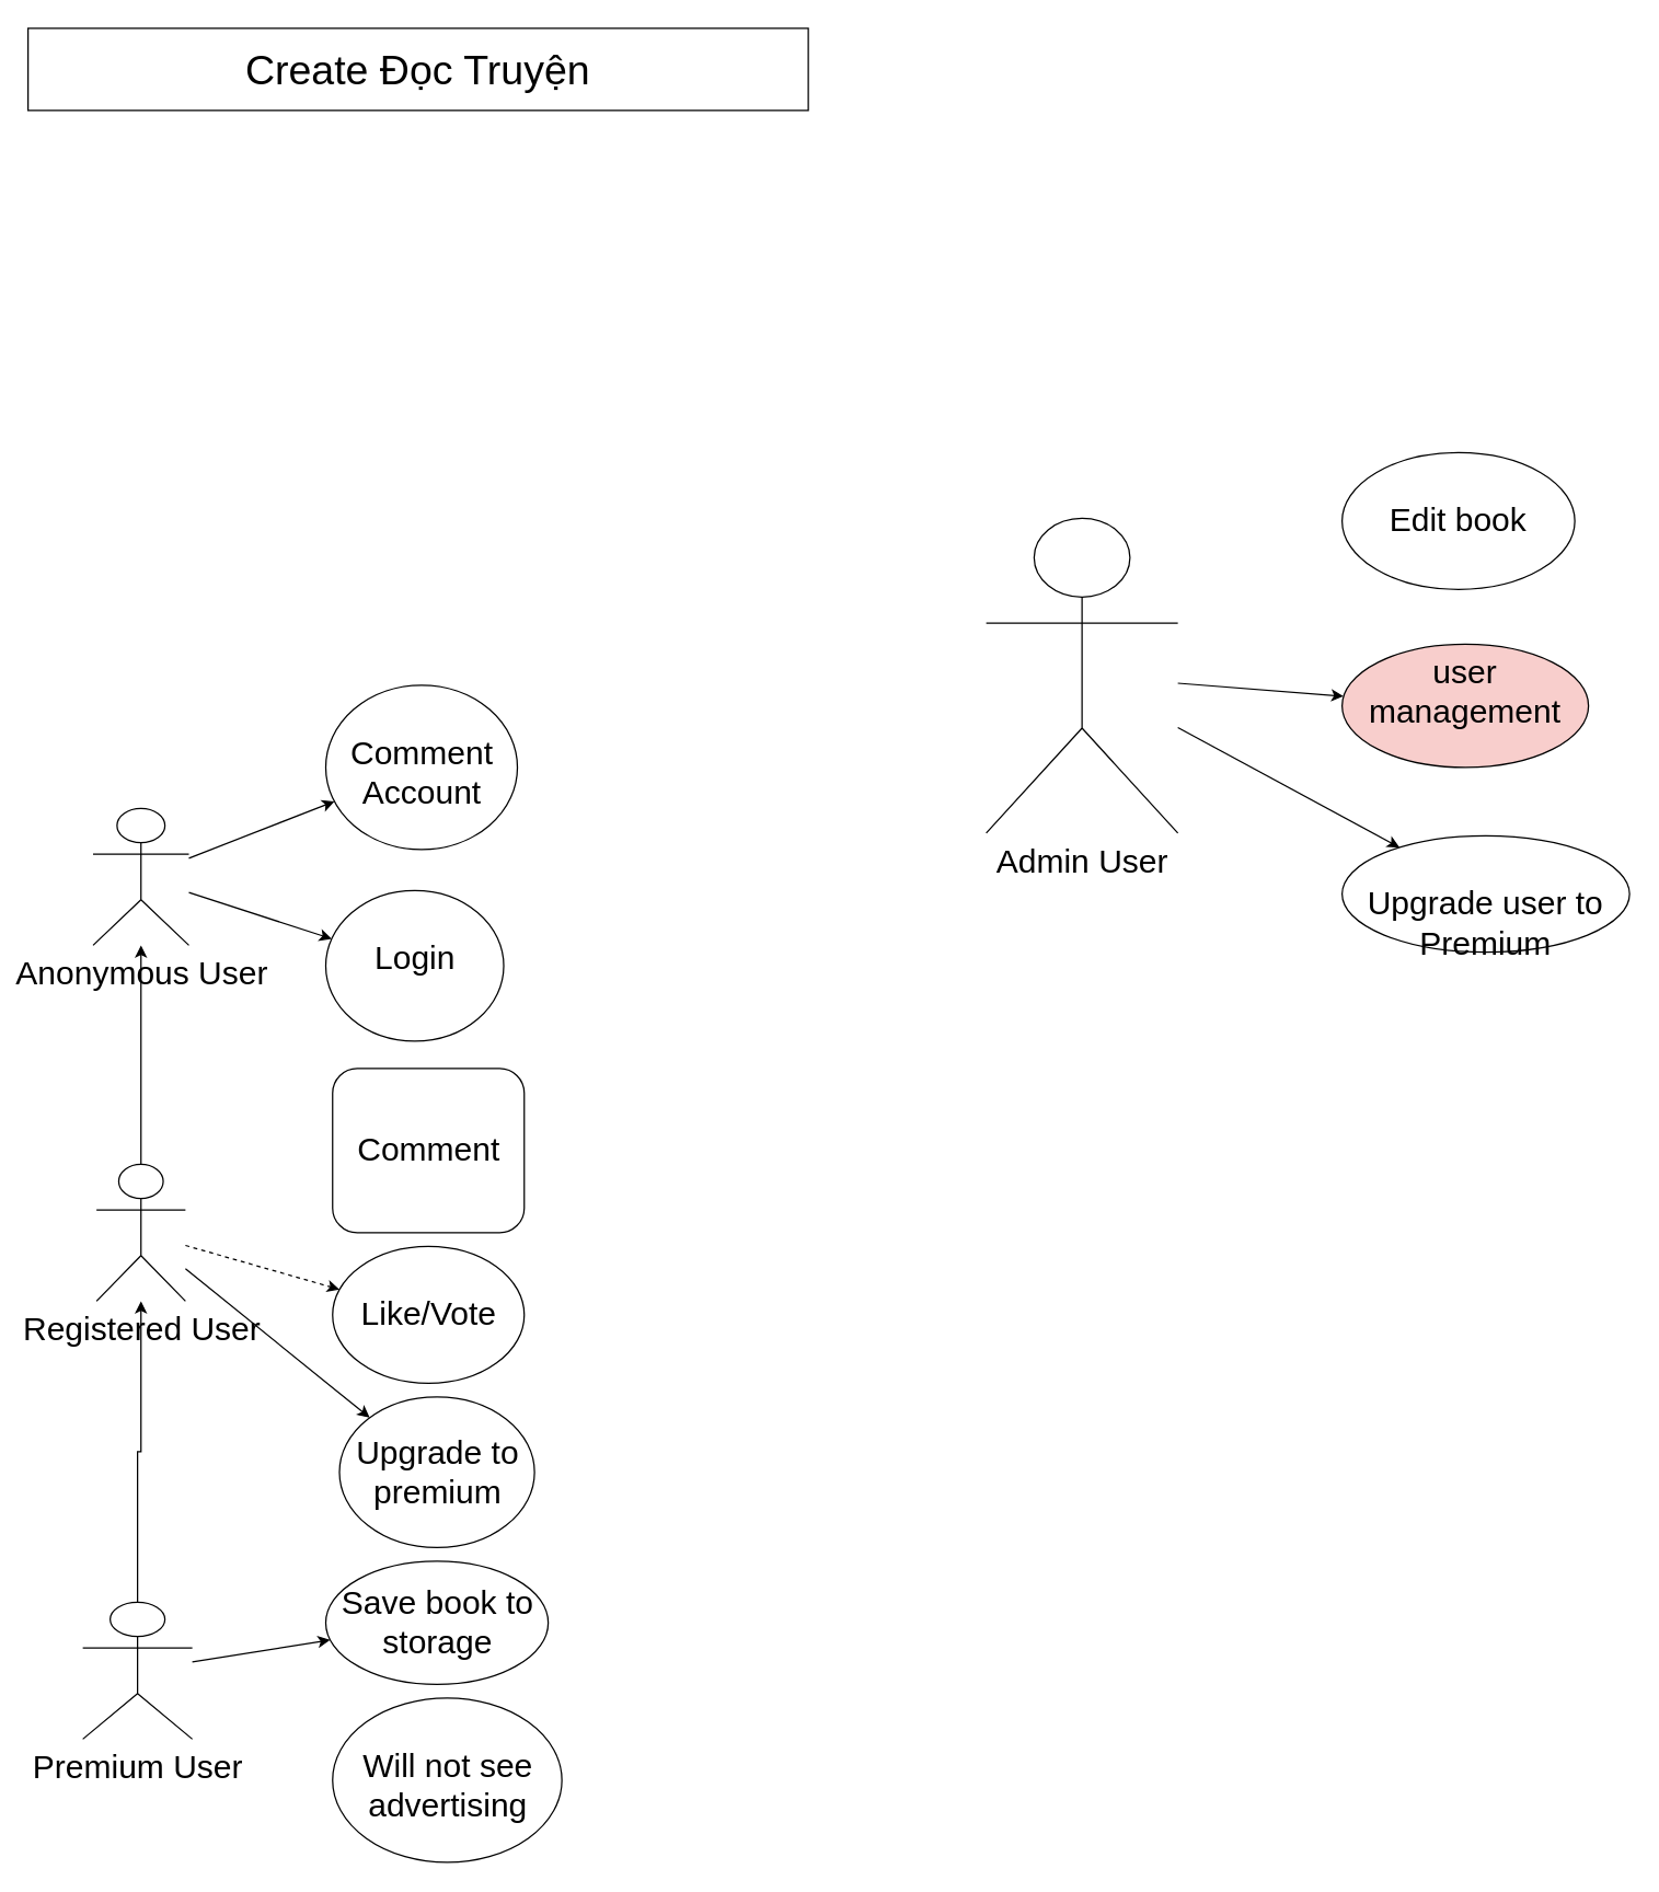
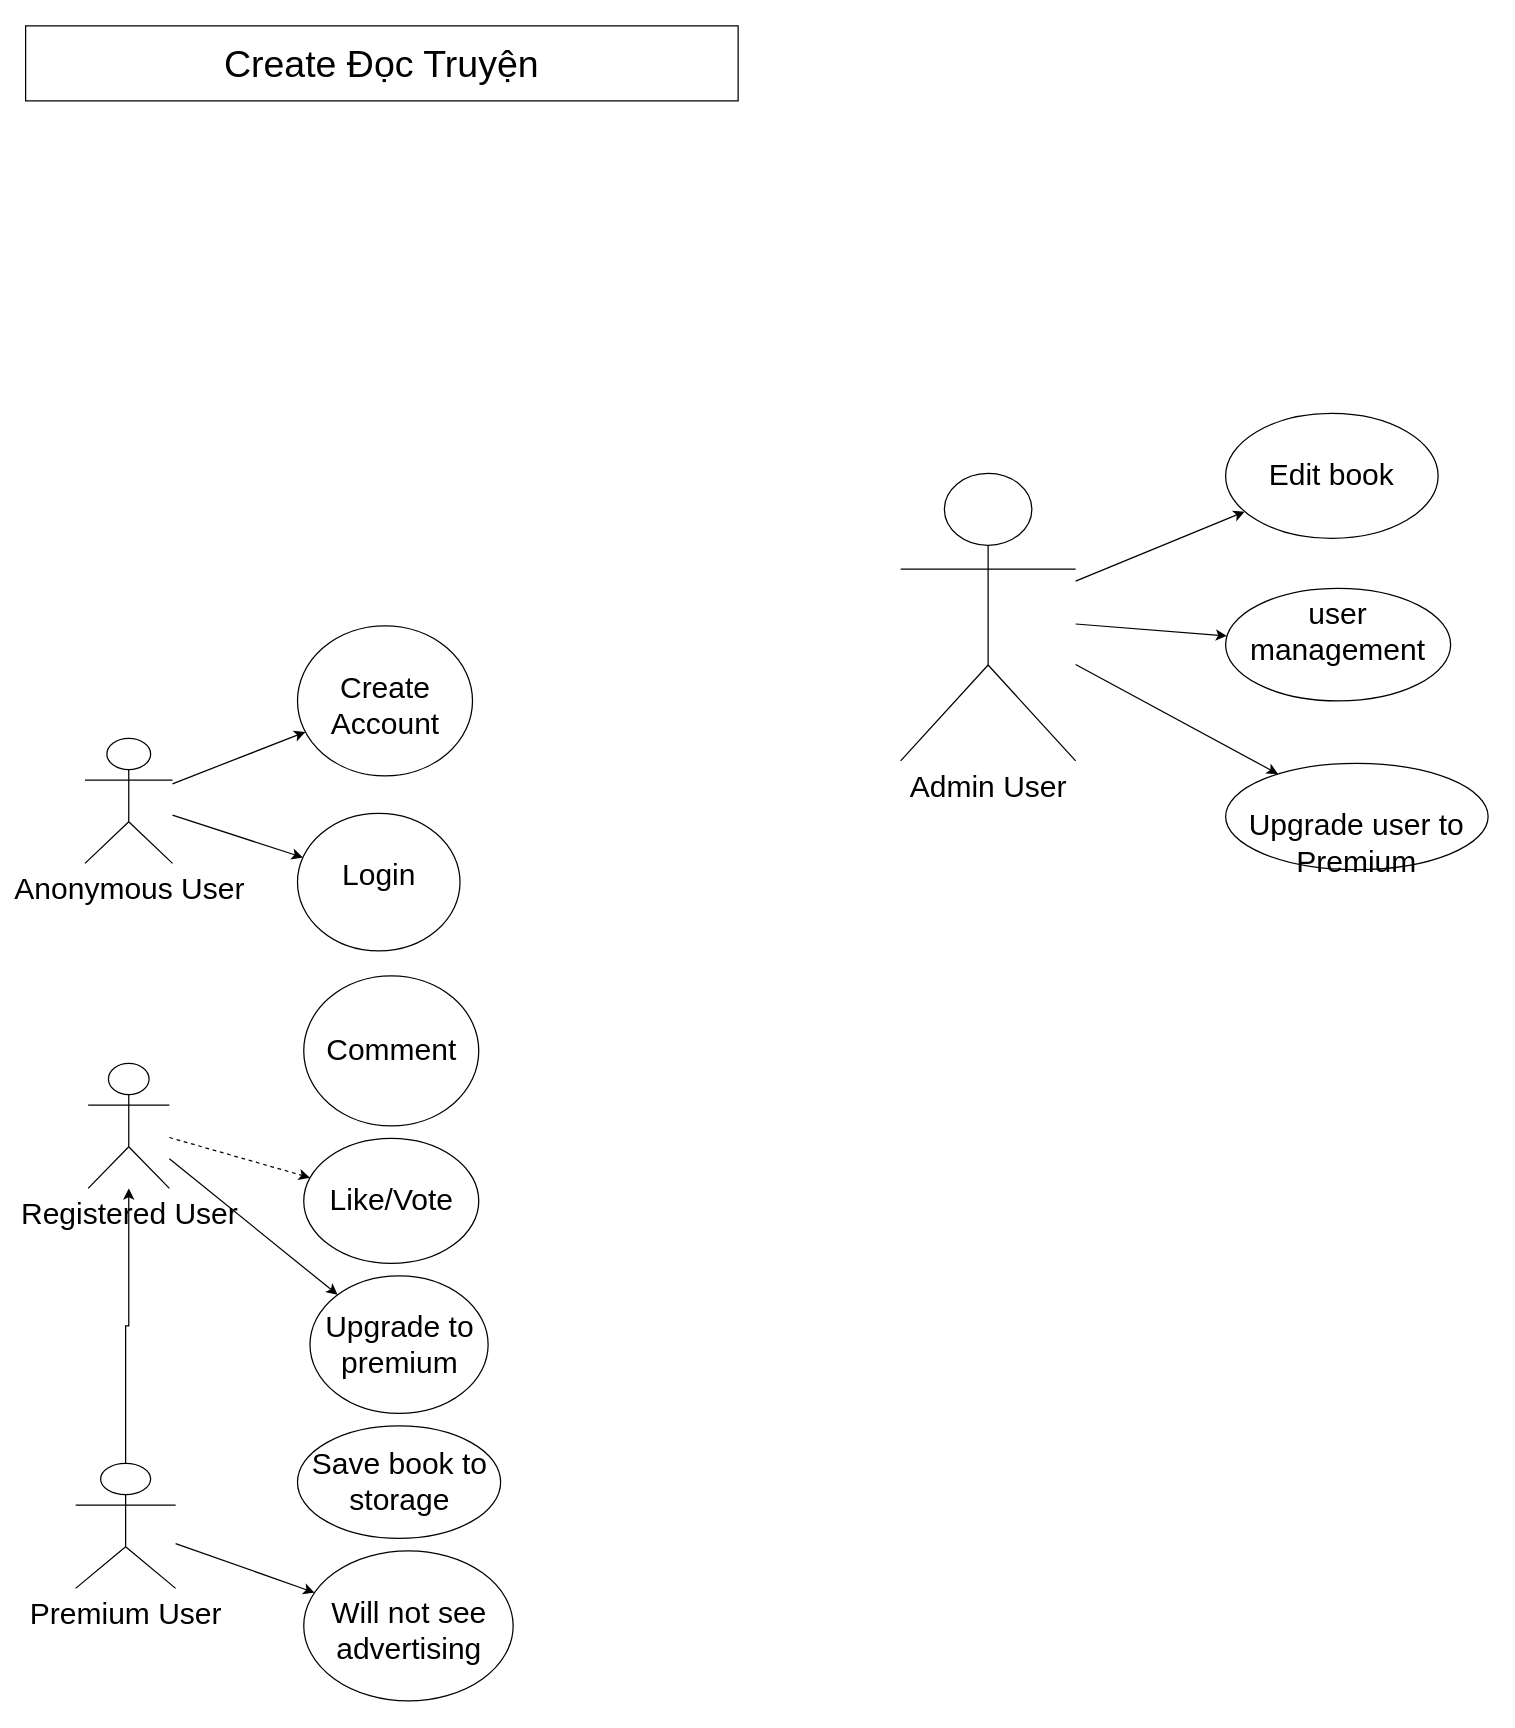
+ <mxCell id="21" value="" style="rounded=1;sketch=0;orthogonalLoop=1;jettySize=auto;html=1;fontSize=24;startArrow=none;startFill=0;endArrow=classic;endFill=1;" parent="1" source="24" target="25" edge="1"><mxGeometry relative="1" as="geometry" /></mxCell>
- <mxCell id="26" value="user management" style="ellipse;whiteSpace=wrap;html=1;verticalAlign=top;rounded=0;sketch=0;fontSize=24;fillColor=#f8cecc;" parent="1" vertex="1"><mxGeometry x="980" y="470" width="180" height="90" as="geometry" /></mxCell>
+ <mxCell id="26" value="user management" style="ellipse;whiteSpace=wrap;html=1;verticalAlign=top;rounded=0;sketch=0;fontSize=24;" parent="1" vertex="1"><mxGeometry x="980" y="470" width="180" height="90" as="geometry" /></mxCell>
- <mxCell id="11" value="&lt;font style=&quot;font-size: 24px;&quot;&gt;&lt;br style=&quot;font-size: 24px;&quot;&gt;Comment &lt;br style=&quot;font-size: 24px;&quot;&gt;Account&lt;/font&gt;" style="ellipse;whiteSpace=wrap;html=1;verticalAlign=top;fontSize=24;" parent="1" vertex="1"><mxGeometry x="237.5" y="500" width="140" height="120" as="geometry" /></mxCell>
+ <mxCell id="11" value="&lt;font style=&quot;font-size: 24px;&quot;&gt;&lt;br style=&quot;font-size: 24px;&quot;&gt;Create &lt;br style=&quot;font-size: 24px;&quot;&gt;Account&lt;/font&gt;" style="ellipse;whiteSpace=wrap;html=1;verticalAlign=top;fontSize=24;" parent="1" vertex="1"><mxGeometry x="237.5" y="500" width="140" height="120" as="geometry" /></mxCell>
- <mxCell id="5" style="edgeStyle=none;rounded=0;orthogonalLoop=1;jettySize=auto;html=1;startArrow=none;startFill=0;endArrow=classic;endFill=1;fontSize=24;" parent="1" source="19" target="4" edge="1"><mxGeometry relative="1" as="geometry"><mxPoint x="122.5" y="720" as="targetPoint" /></mxGeometry></mxCell>
- <mxCell id="14" value="&lt;font style=&quot;font-size: 24px;&quot;&gt;Comment&lt;/font&gt;" style="whiteSpace=wrap;html=1;fontSize=24;rounded=1;" parent="1" vertex="1"><mxGeometry x="242.5" y="780" width="140" height="120" as="geometry" /></mxCell>
+ <mxCell id="14" value="&lt;font style=&quot;font-size: 24px;&quot;&gt;Comment&lt;/font&gt;" style="ellipse;whiteSpace=wrap;html=1;fontSize=24;" parent="1" vertex="1"><mxGeometry x="242.5" y="780" width="140" height="120" as="geometry" /></mxCell>
- <mxCell id="9" value="" style="rounded=0;orthogonalLoop=1;jettySize=auto;html=1;fontSize=24;startArrow=none;startFill=0;endArrow=classic;endFill=1;" parent="1" source="10" target="17" edge="1"><mxGeometry relative="1" as="geometry" /></mxCell>
+ <mxCell id="9" value="" style="rounded=0;orthogonalLoop=1;jettySize=auto;html=1;fontSize=24;startArrow=none;startFill=0;endArrow=classic;endFill=1;" parent="1" source="10" target="20" edge="1"><mxGeometry relative="1" as="geometry" /></mxCell>
